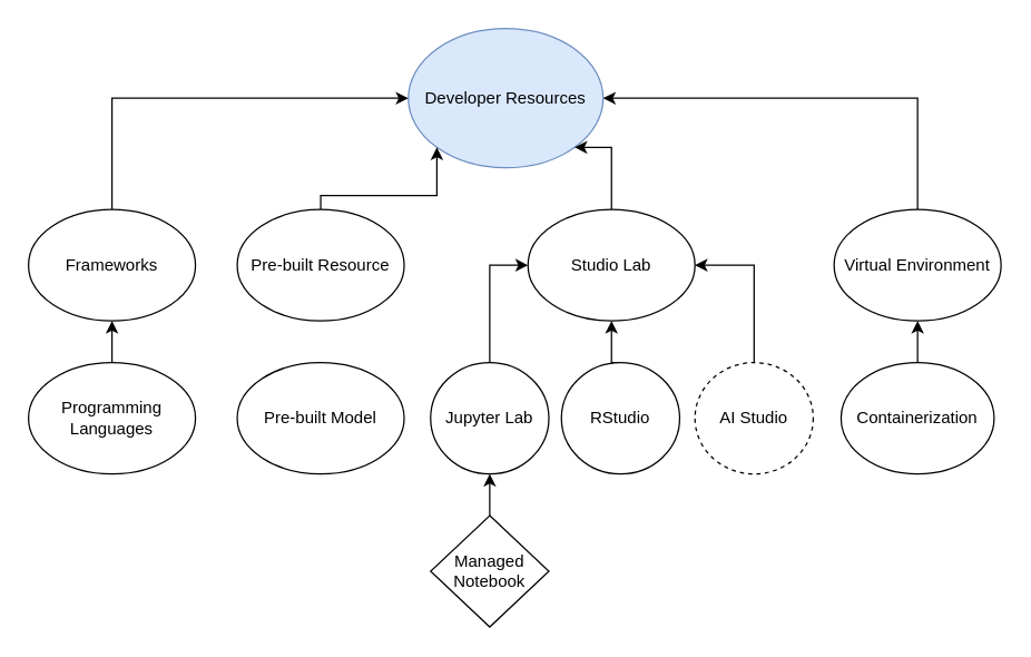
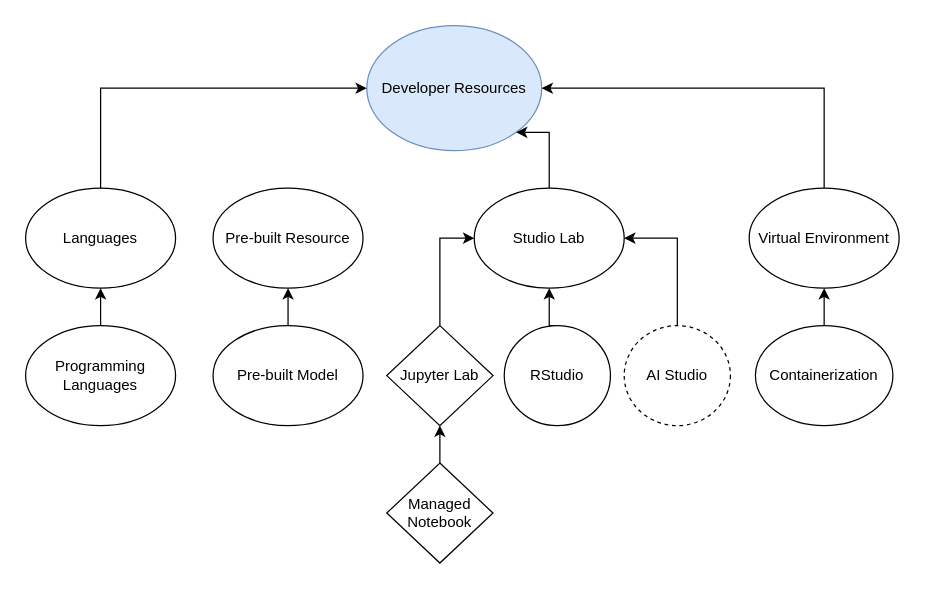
- <mxCell id="7" style="edgeStyle=orthogonalEdgeStyle;rounded=0;orthogonalLoop=1;jettySize=auto;html=1;exitX=0.5;exitY=0;exitDx=0;exitDy=0;entryX=0;entryY=1;entryDx=0;entryDy=0;" edge="1" parent="1" source="8" target="2"><mxGeometry relative="1" as="geometry"><Array as="points"><mxPoint x="230" y="140" /><mxPoint x="314" y="140" /></Array></mxGeometry></mxCell>
- <mxCell id="4" value="Frameworks" style="ellipse;whiteSpace=wrap;html=1;" vertex="1" parent="1"><mxGeometry x="20" y="150" width="120" height="80" as="geometry" /></mxCell>
+ <mxCell id="4" value="Languages" style="ellipse;whiteSpace=wrap;html=1;" vertex="1" parent="1"><mxGeometry x="20" y="150" width="120" height="80" as="geometry" /></mxCell>
+ <mxCell id="9" style="edgeStyle=orthogonalEdgeStyle;rounded=0;orthogonalLoop=1;jettySize=auto;html=1;exitX=0.5;exitY=0;exitDx=0;exitDy=0;entryX=0.5;entryY=1;entryDx=0;entryDy=0;" edge="1" parent="1" source="10" target="8"><mxGeometry relative="1" as="geometry" /></mxCell>
- <mxCell id="14" value="Jupyter Lab" style="ellipse;whiteSpace=wrap;html=1;" vertex="1" parent="1"><mxGeometry x="309" y="260" width="85" height="80" as="geometry" /></mxCell>
+ <mxCell id="14" value="Jupyter Lab" style="rhombus;whiteSpace=wrap;html=1;" vertex="1" parent="1"><mxGeometry x="309" y="260" width="85" height="80" as="geometry" /></mxCell>
